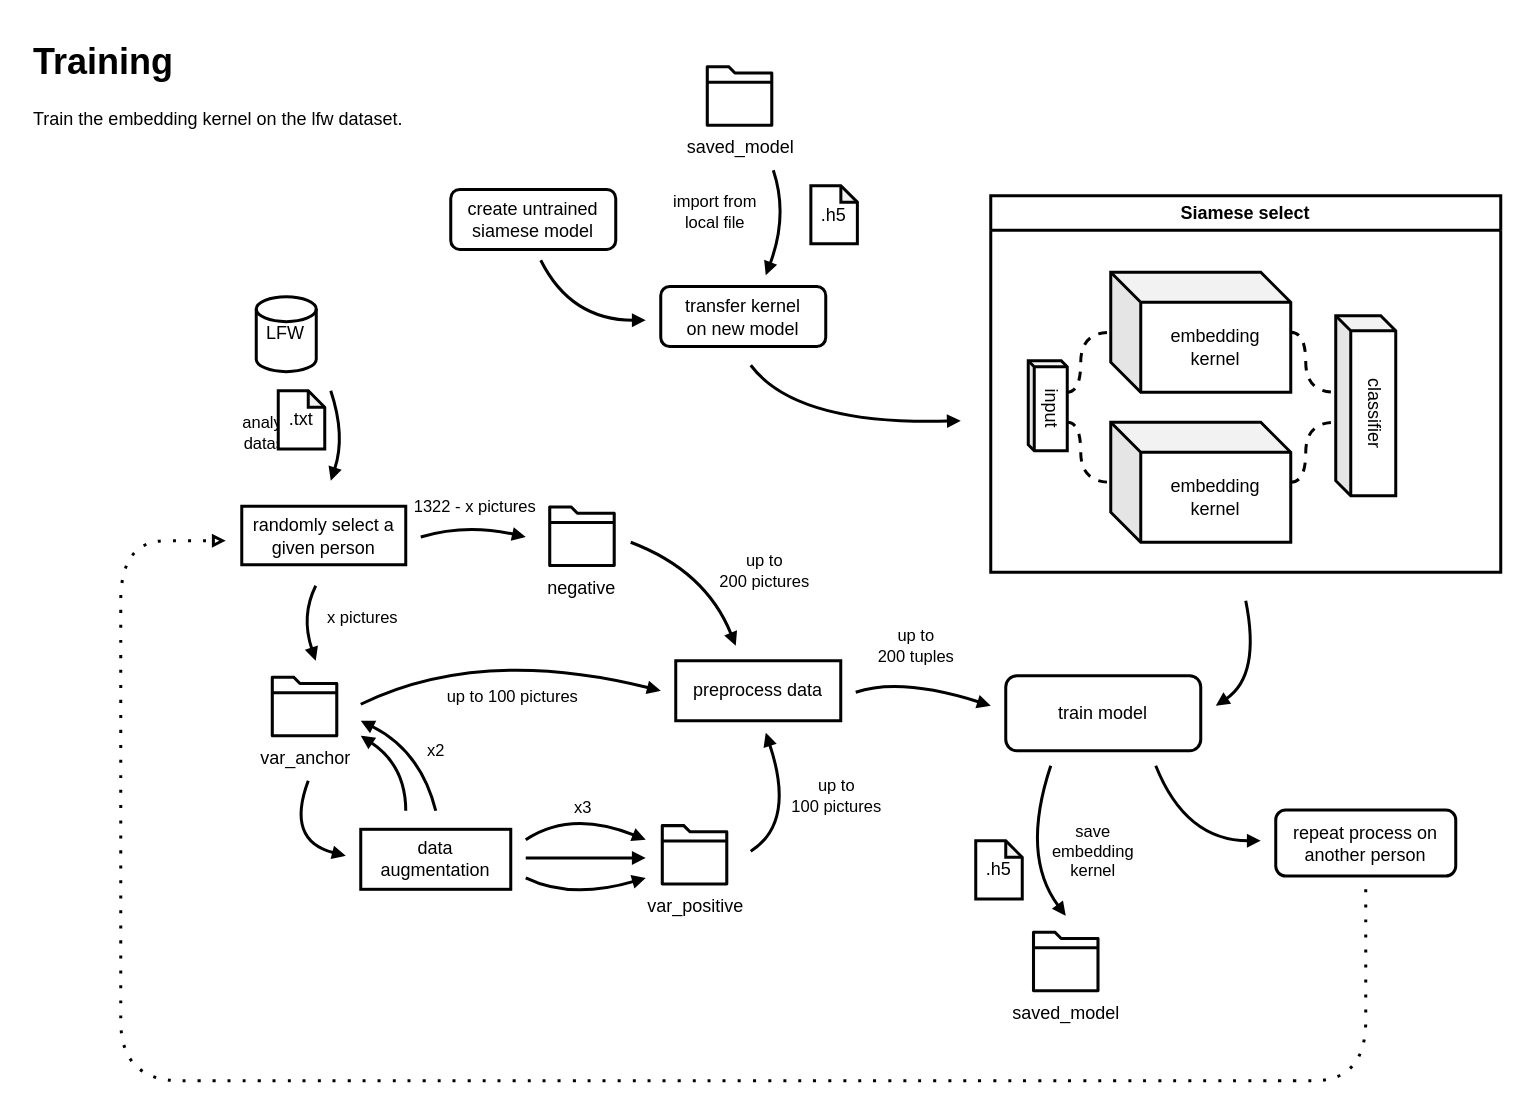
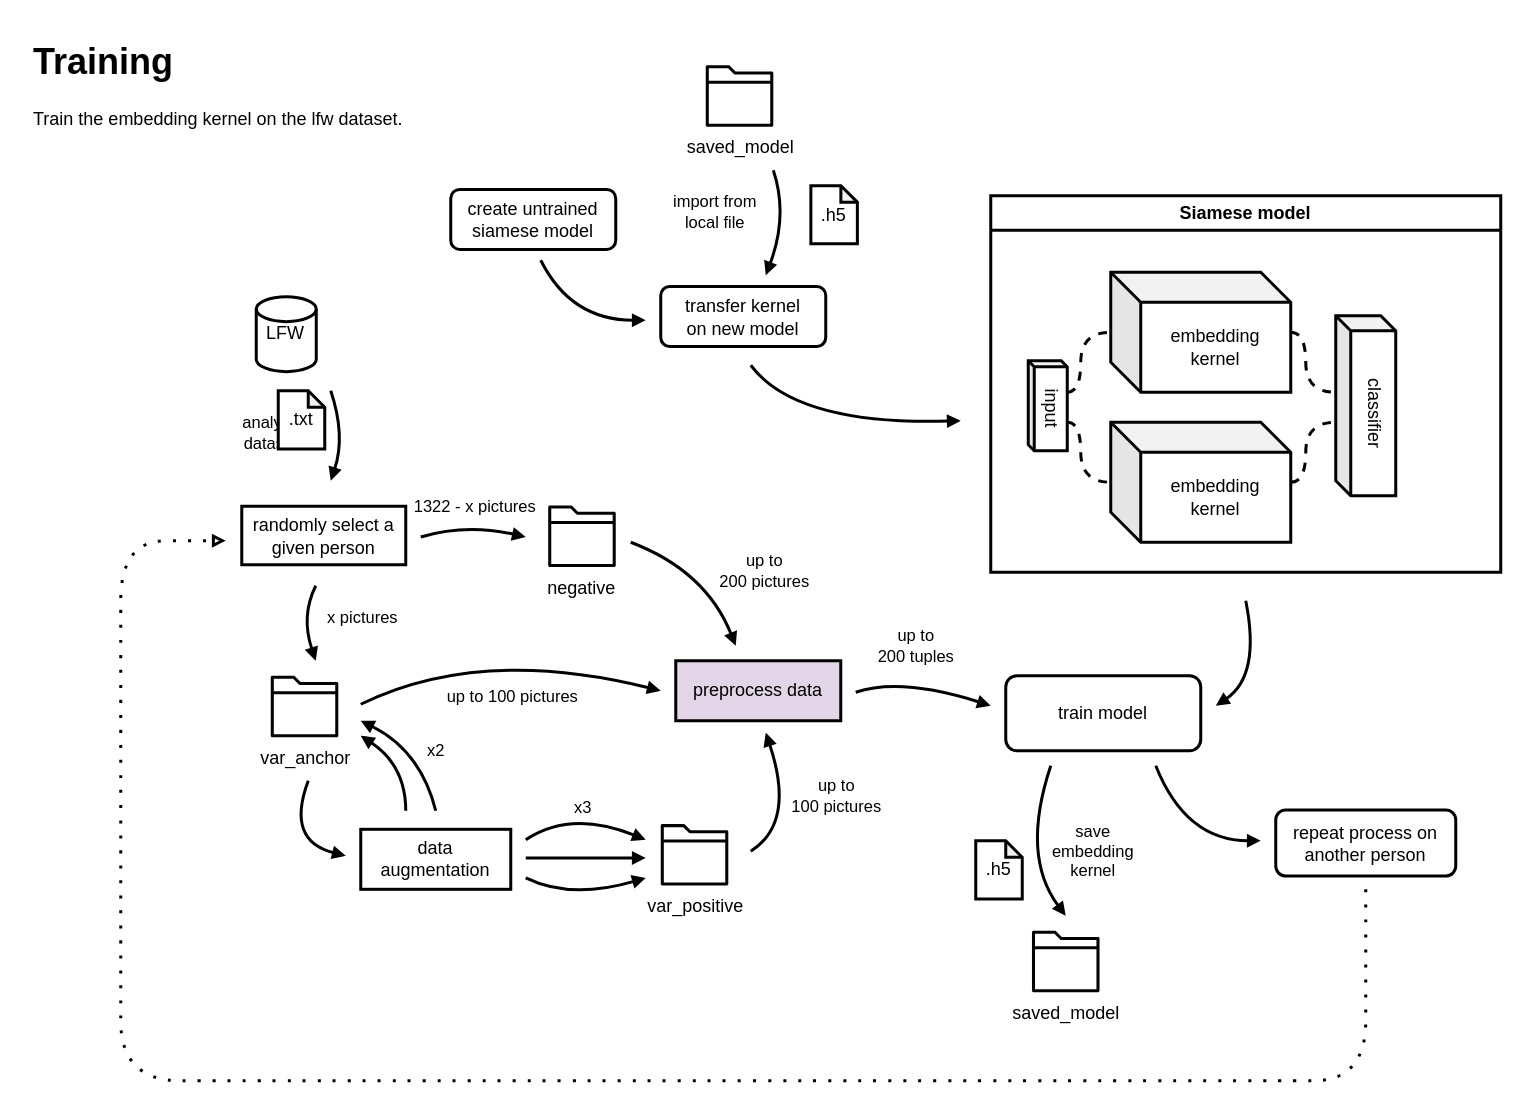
- <mxCell id="3" value="Siamese select" style="swimlane;whiteSpace=wrap;html=1;swimlaneFillColor=default;strokeWidth=2;" parent="1" vertex="1"><mxGeometry x="660" y="130" width="340" height="251" as="geometry"><mxRectangle x="600" y="240" width="100" height="30" as="alternateBounds" /></mxGeometry></mxCell>
+ <mxCell id="3" value="Siamese model" style="swimlane;whiteSpace=wrap;html=1;swimlaneFillColor=default;strokeWidth=2;" parent="1" vertex="1"><mxGeometry x="660" y="130" width="340" height="251" as="geometry"><mxRectangle x="600" y="240" width="100" height="30" as="alternateBounds" /></mxGeometry></mxCell>
- <mxCell id="37" value="&lt;div&gt;preprocess data&lt;/div&gt;" style="rounded=0;whiteSpace=wrap;html=1;strokeWidth=2;" parent="1" vertex="1"><mxGeometry x="450" y="440" width="110" height="40" as="geometry" /></mxCell>
+ <mxCell id="37" value="&lt;div&gt;preprocess data&lt;/div&gt;" style="rounded=0;whiteSpace=wrap;html=1;strokeWidth=2;fillColor=#e1d5e7;" parent="1" vertex="1"><mxGeometry x="450" y="440" width="110" height="40" as="geometry" /></mxCell>
